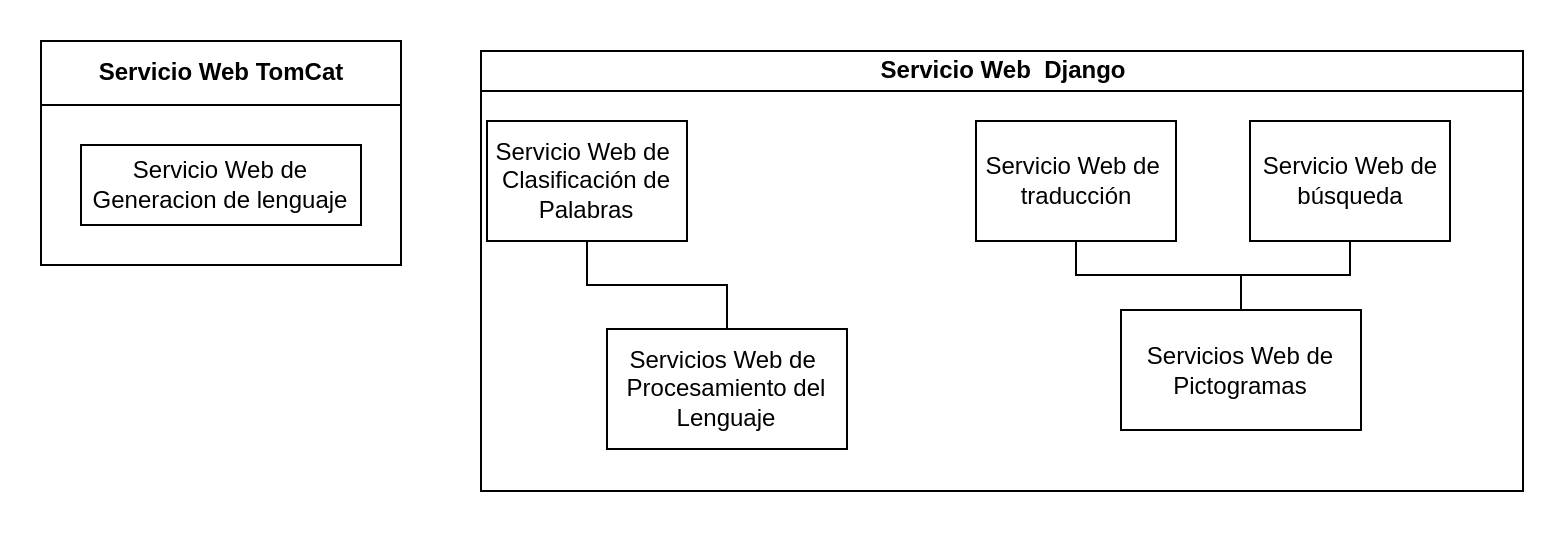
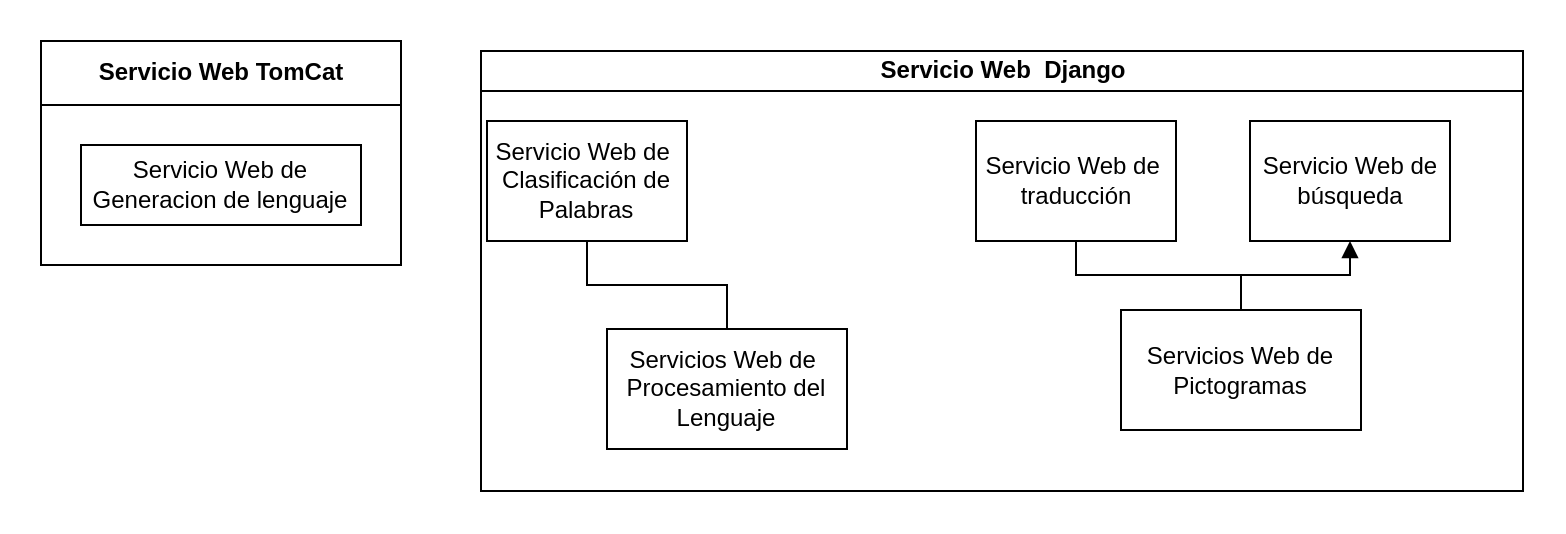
- <mxCell id="12" value="" style="edgeStyle=elbowEdgeStyle;elbow=vertical;startArrow=none;endArrow=none;rounded=0;" parent="4" source="10" target="6" edge="1"><mxGeometry relative="1" as="geometry" /></mxCell>
+ <mxCell id="12" value="" style="edgeStyle=elbowEdgeStyle;elbow=vertical;startArrow=none;endArrow=block;rounded=0;" parent="4" source="10" target="6" edge="1"><mxGeometry relative="1" as="geometry" /></mxCell>
